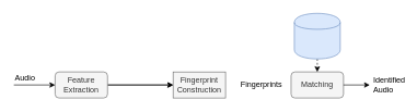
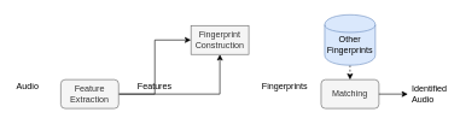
+ <mxCell id="13" value="Other&lt;br&gt;Fingerprints" style="text;html=1;strokeColor=none;fillColor=none;align=center;verticalAlign=middle;whiteSpace=wrap;rounded=0;" vertex="1" parent="1"><mxGeometry x="463" y="52" width="40" height="20" as="geometry" /></mxCell>
+ <mxCell id="9" value="Features" style="text;html=1;strokeColor=none;fillColor=none;align=center;verticalAlign=middle;whiteSpace=wrap;rounded=0;" vertex="1" parent="1"><mxGeometry x="193" y="110" width="40" height="20" as="geometry" /></mxCell>
- <mxCell id="7" value="" style="endArrow=classic;html=1;entryX=0;entryY=0.5;entryDx=0;entryDy=0;exitX=0;exitY=1;exitDx=0;exitDy=0;" edge="1" parent="1" source="8" target="4"><mxGeometry width="50" height="50" relative="1" as="geometry"><mxPoint x="-17" y="130" as="sourcePoint" /><mxPoint x="303" y="110" as="targetPoint" /></mxGeometry></mxCell>
- <mxCell id="6" value="Fingerprint&lt;br&gt;Construction" style="rounded=0;whiteSpace=wrap;html=1;fillColor=#f5f5f5;strokeColor=#666666;fontColor=#333333;" vertex="1" parent="1"><mxGeometry x="263" y="110" width="80" height="40" as="geometry" /></mxCell>
+ <mxCell id="6" value="Fingerprint&lt;br&gt;Construction" style="rounded=0;whiteSpace=wrap;html=1;fillColor=#f5f5f5;strokeColor=#666666;fontColor=#333333;" vertex="1" parent="1"><mxGeometry x="263" y="35" width="80" height="40" as="geometry" /></mxCell>
- <mxCell id="10" value="Fingerprints" style="text;html=1;strokeColor=none;fillColor=none;align=center;verticalAlign=middle;whiteSpace=wrap;rounded=0;" vertex="1" parent="1"><mxGeometry x="378" y="120" width="40" height="20" as="geometry" /></mxCell>
+ <mxCell id="10" value="Fingerprints" style="text;html=1;strokeColor=none;fillColor=none;align=center;verticalAlign=middle;whiteSpace=wrap;rounded=0;" vertex="1" parent="1"><mxGeometry x="373" y="110" width="40" height="20" as="geometry" /></mxCell>
